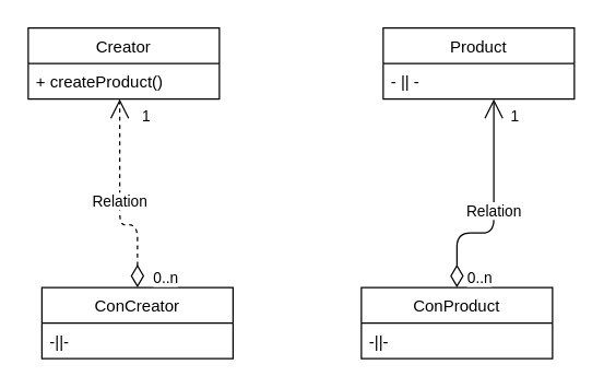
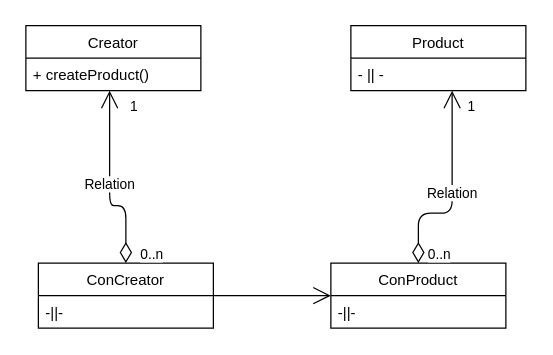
- <mxCell id="14" value="Relation" style="endArrow=open;html=1;endSize=12;startArrow=diamondThin;startSize=14;startFill=0;edgeStyle=orthogonalEdgeStyle;exitX=0.5;exitY=0;exitDx=0;exitDy=0;dashed=1;" edge="1" parent="1" source="2" target="13"><mxGeometry relative="1" as="geometry"><mxPoint x="60" y="204" as="sourcePoint" /><mxPoint x="86.78" y="70.004" as="targetPoint" /><Array as="points"><mxPoint x="100" y="164" /><mxPoint x="87" y="164" /></Array></mxGeometry></mxCell>
+ <mxCell id="14" value="Relation" style="endArrow=open;html=1;endSize=12;startArrow=diamondThin;startSize=14;startFill=0;edgeStyle=orthogonalEdgeStyle;exitX=0.5;exitY=0;exitDx=0;exitDy=0;" edge="1" parent="1" source="2" target="13"><mxGeometry relative="1" as="geometry"><mxPoint x="60" y="204" as="sourcePoint" /><mxPoint x="86.78" y="70.004" as="targetPoint" /><Array as="points"><mxPoint x="100" y="164" /><mxPoint x="87" y="164" /></Array></mxGeometry></mxCell>
+ <mxCell id="6" value="" style="endArrow=open;endFill=1;endSize=12;html=1;exitX=1;exitY=0.5;exitDx=0;exitDy=0;entryX=0;entryY=0.5;entryDx=0;entryDy=0;" edge="1" parent="1" source="2" target="4"><mxGeometry width="160" relative="1" as="geometry"><mxPoint x="60" y="350" as="sourcePoint" /><mxPoint x="260" y="236" as="targetPoint" /></mxGeometry></mxCell>
